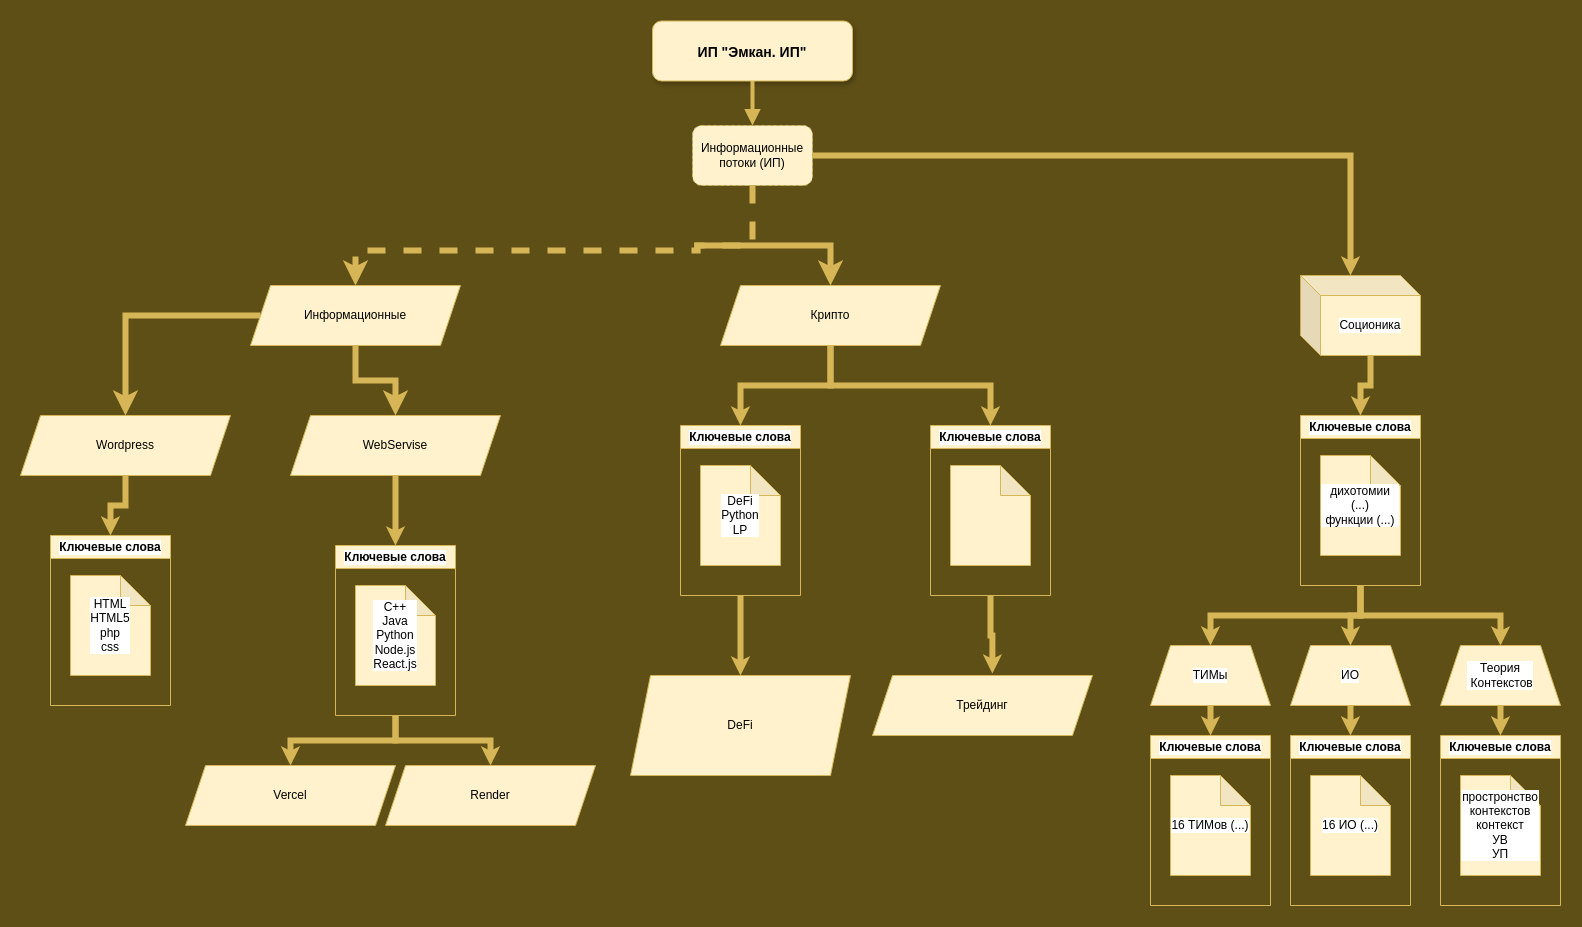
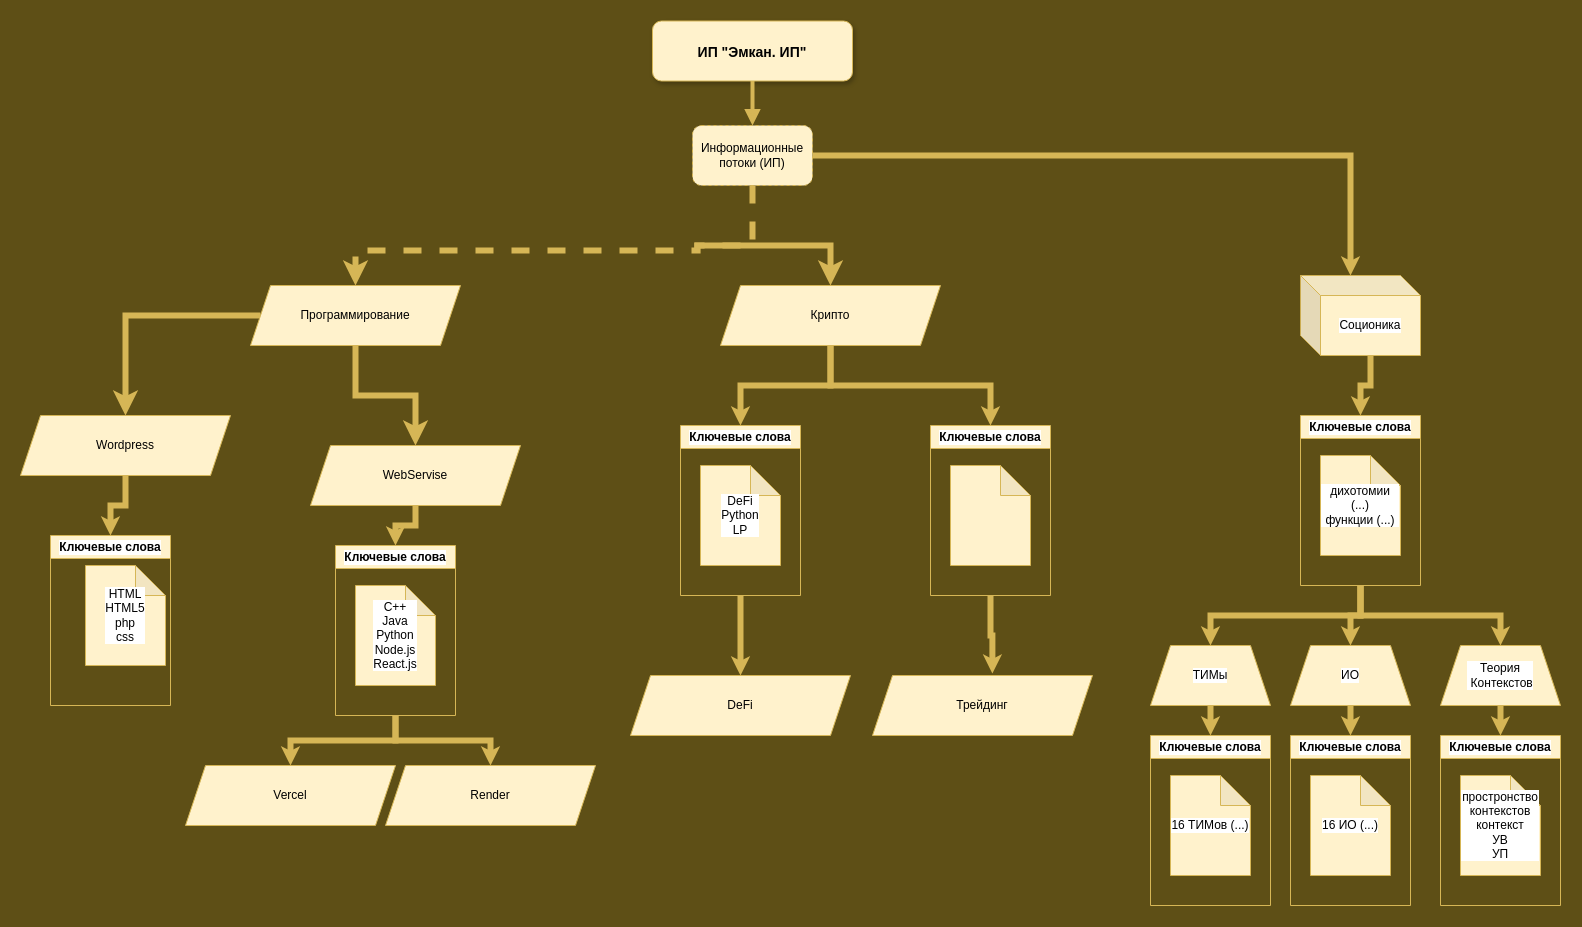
- <mxCell id="7" value="&lt;div&gt;Информационные&lt;/div&gt;" style="shape=parallelogram;perimeter=parallelogramPerimeter;whiteSpace=wrap;html=1;fixedSize=1;strokeColor=#d6b656;fillColor=#fff2cc;" parent="1" vertex="1"><mxGeometry x="250" y="285" width="210" height="60" as="geometry" /></mxCell>
+ <mxCell id="7" value="&lt;div&gt;Программирование&lt;/div&gt;" style="shape=parallelogram;perimeter=parallelogramPerimeter;whiteSpace=wrap;html=1;fixedSize=1;strokeColor=#d6b656;fillColor=#fff2cc;" parent="1" vertex="1"><mxGeometry x="250" y="285" width="210" height="60" as="geometry" /></mxCell>
- <mxCell id="21" value="&lt;div&gt;WebServise&lt;/div&gt;" style="shape=parallelogram;perimeter=parallelogramPerimeter;whiteSpace=wrap;html=1;fixedSize=1;strokeColor=#d6b656;fillColor=#fff2cc;" parent="1" vertex="1"><mxGeometry x="290" y="415" width="210" height="60" as="geometry" /></mxCell>
+ <mxCell id="21" value="&lt;div&gt;WebServise&lt;/div&gt;" style="shape=parallelogram;perimeter=parallelogramPerimeter;whiteSpace=wrap;html=1;fixedSize=1;strokeColor=#d6b656;fillColor=#fff2cc;" parent="1" vertex="1"><mxGeometry x="310" y="445" width="210" height="60" as="geometry" /></mxCell>
- <mxCell id="25" value="&lt;div&gt;HTML&lt;/div&gt;&lt;div&gt;HTML5&lt;/div&gt;&lt;div&gt;php&lt;/div&gt;&lt;div&gt;css&lt;/div&gt;" style="shape=note;whiteSpace=wrap;html=1;backgroundOutline=1;darkOpacity=0.05;strokeColor=#d6b656;align=center;verticalAlign=middle;fontFamily=Helvetica;fontSize=12;fontColor=default;labelBackgroundColor=default;fillColor=#fff2cc;" parent="24" vertex="1"><mxGeometry x="20" y="40" width="80" height="100" as="geometry" /></mxCell>
+ <mxCell id="25" value="&lt;div&gt;HTML&lt;/div&gt;&lt;div&gt;HTML5&lt;/div&gt;&lt;div&gt;php&lt;/div&gt;&lt;div&gt;css&lt;/div&gt;" style="shape=note;whiteSpace=wrap;html=1;backgroundOutline=1;darkOpacity=0.05;strokeColor=#d6b656;align=center;verticalAlign=middle;fontFamily=Helvetica;fontSize=12;fontColor=default;labelBackgroundColor=default;fillColor=#fff2cc;" parent="24" vertex="1"><mxGeometry x="35" y="30" width="80" height="100" as="geometry" /></mxCell>
- <mxCell id="14" value="&lt;div&gt;DeFi&lt;/div&gt;" style="shape=parallelogram;perimeter=parallelogramPerimeter;whiteSpace=wrap;html=1;fixedSize=1;strokeColor=#d6b656;fillColor=#fff2cc;" parent="1" vertex="1"><mxGeometry x="630" y="675" width="220" height="100" as="geometry" /></mxCell>
+ <mxCell id="14" value="&lt;div&gt;DeFi&lt;/div&gt;" style="shape=parallelogram;perimeter=parallelogramPerimeter;whiteSpace=wrap;html=1;fixedSize=1;strokeColor=#d6b656;fillColor=#fff2cc;" parent="1" vertex="1"><mxGeometry x="630" y="675" width="220" height="60" as="geometry" /></mxCell>
